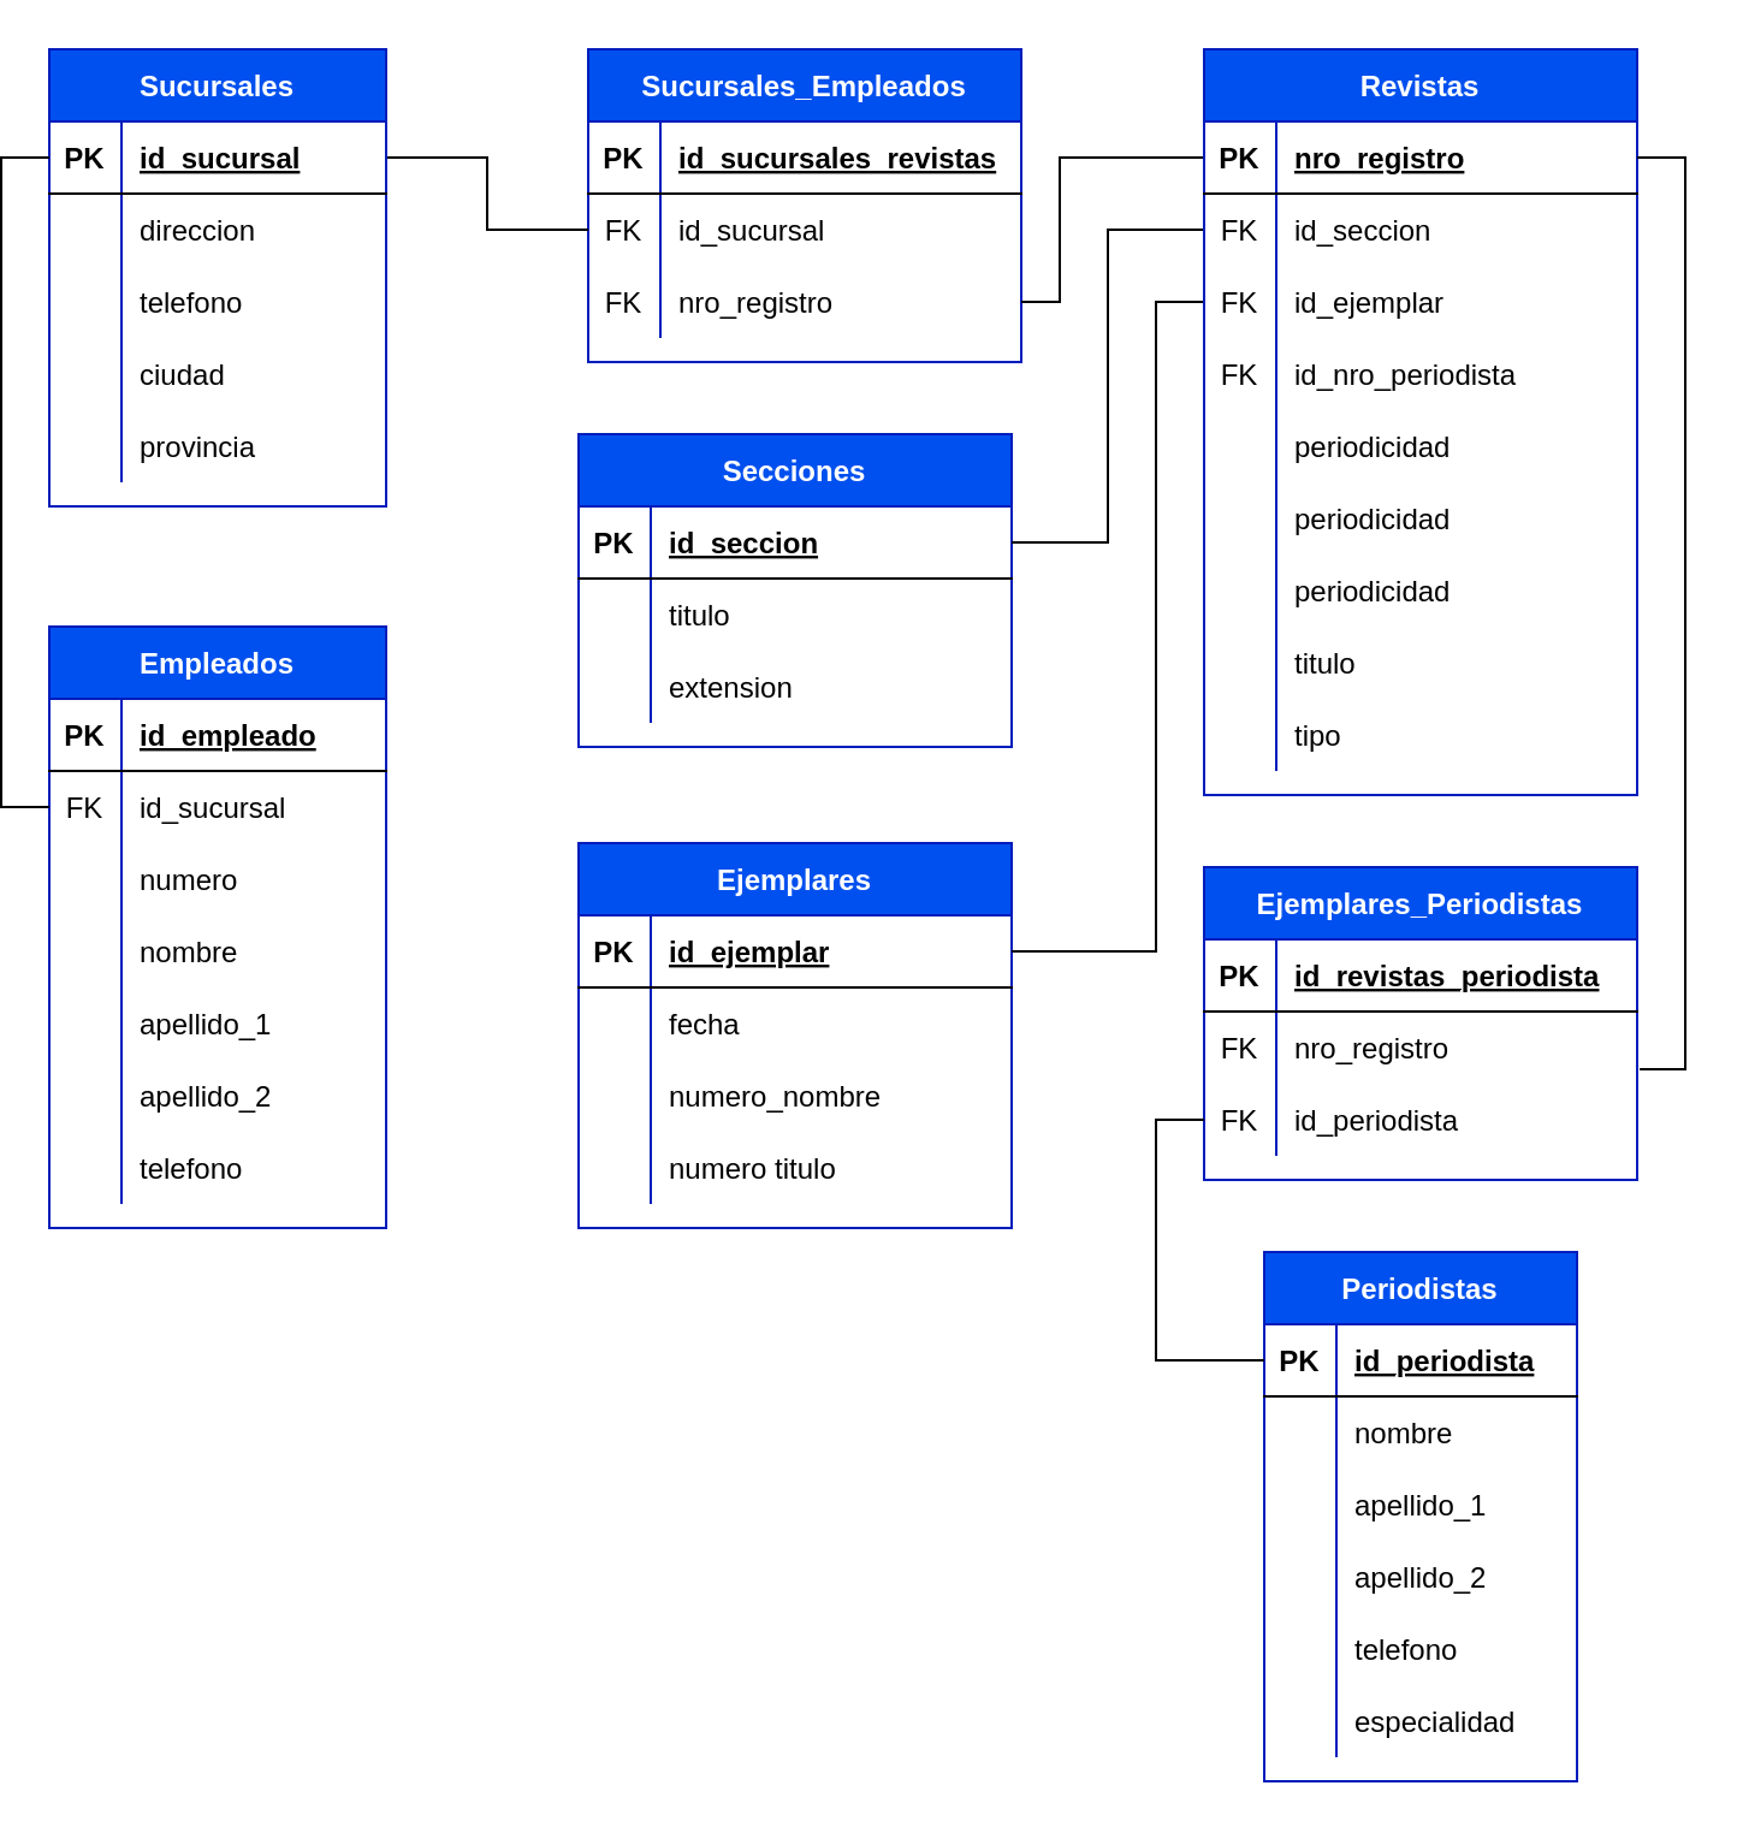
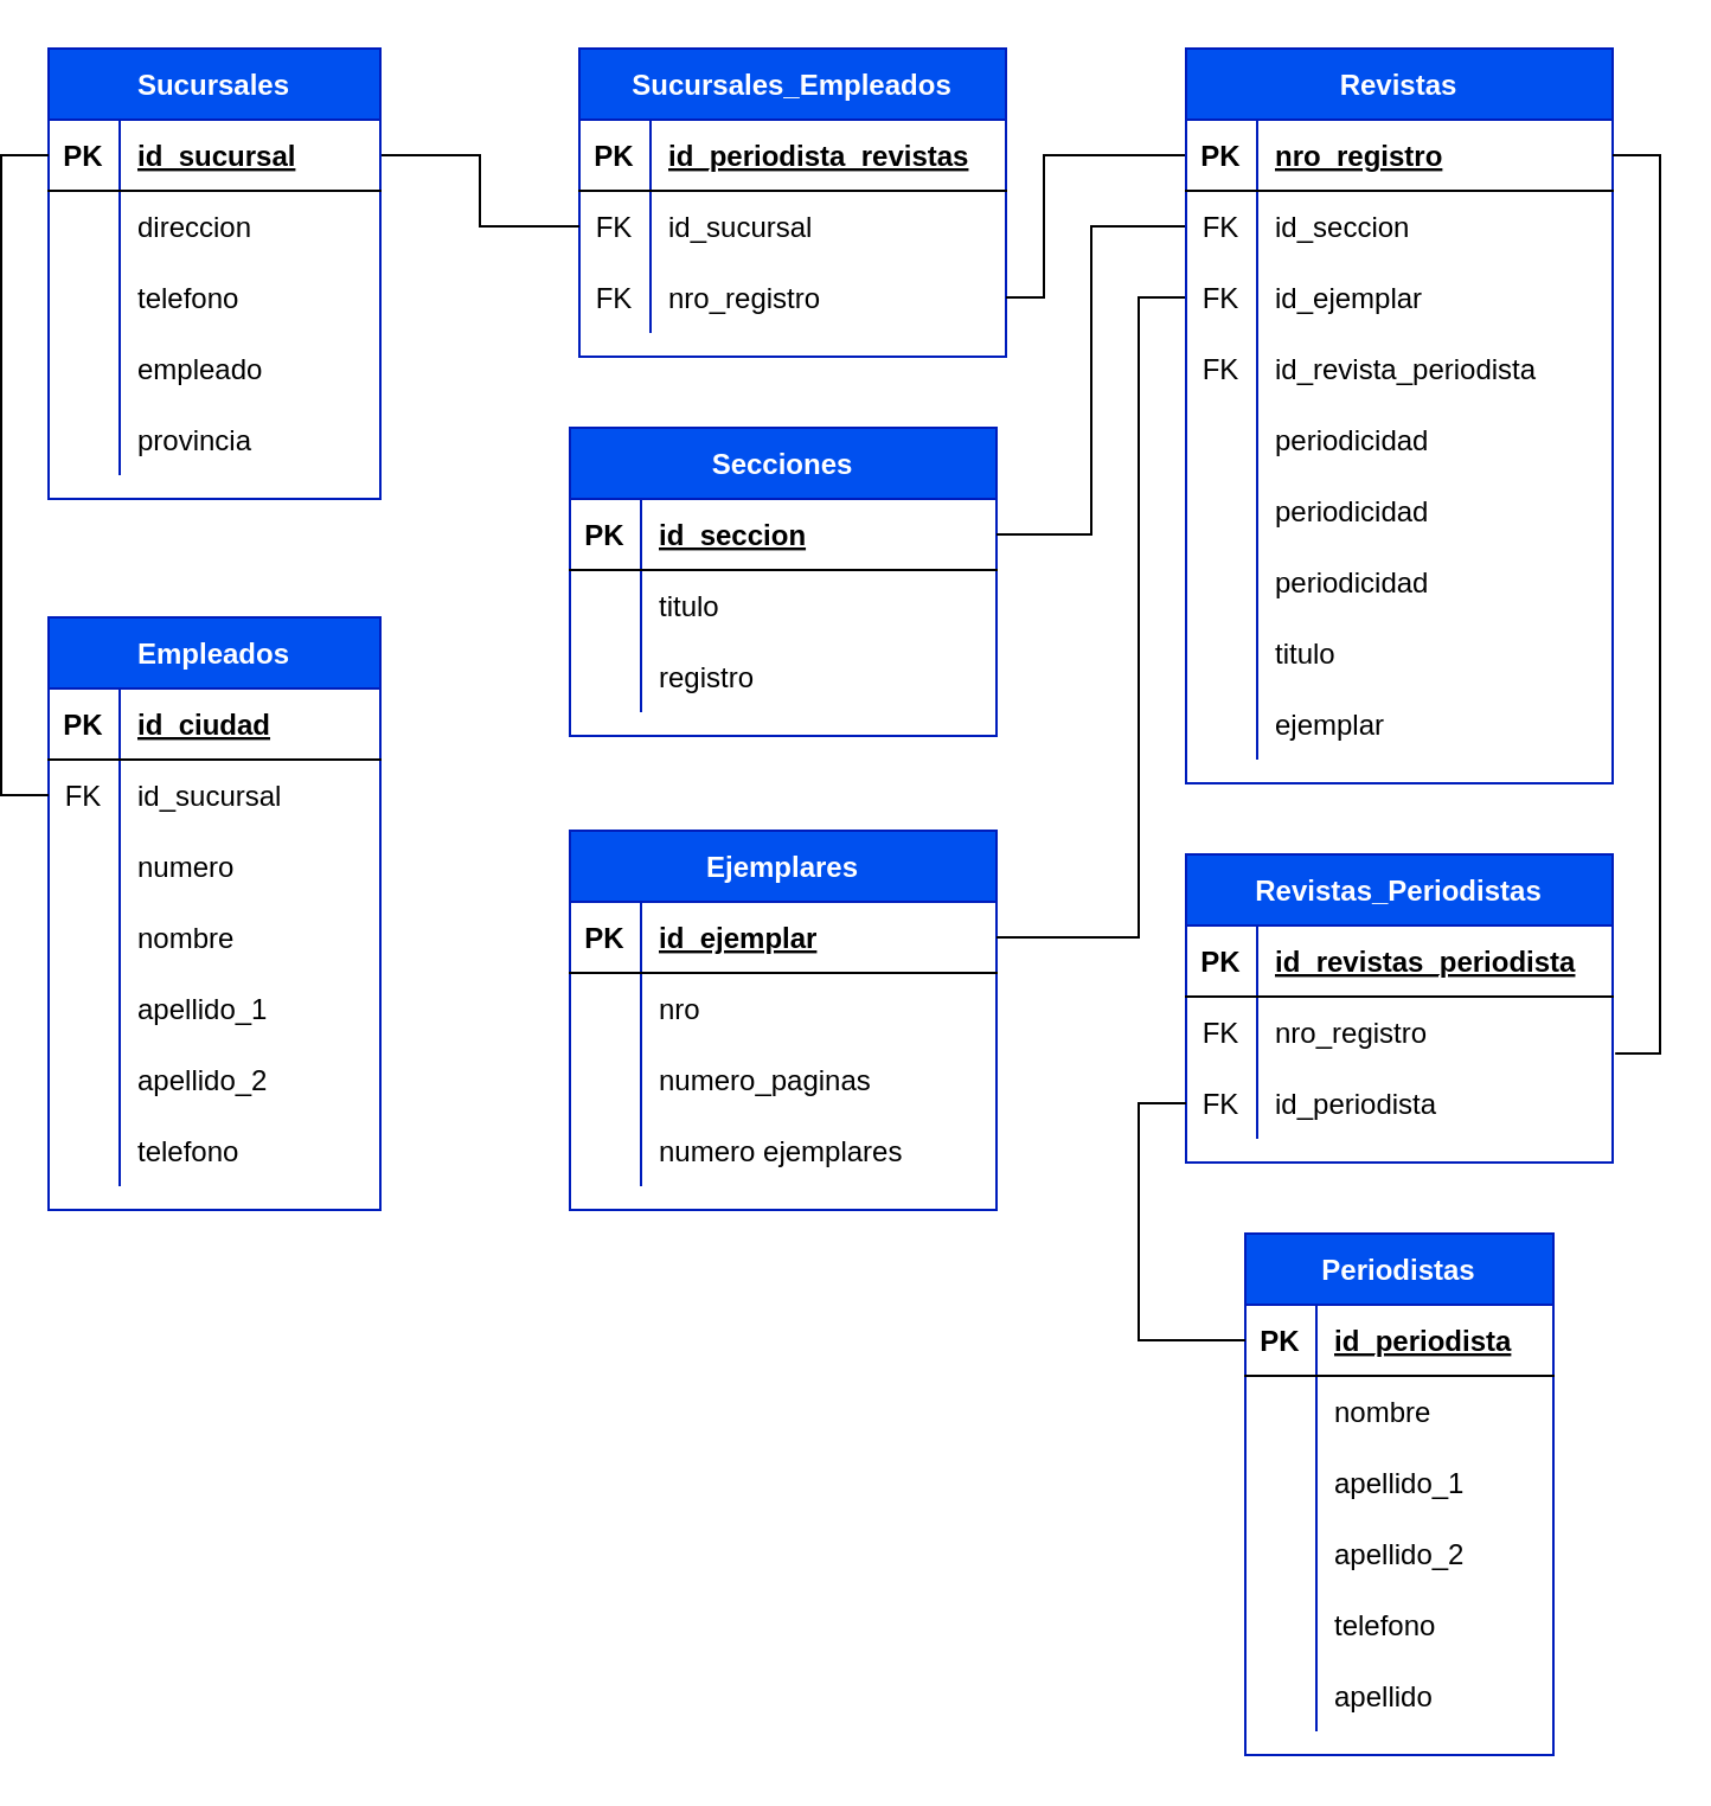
- <mxCell id="18" value="id_sucursales_revistas" style="shape=partialRectangle;connectable=0;fillColor=none;top=0;left=0;bottom=0;right=0;align=left;spacingLeft=6;fontStyle=5;overflow=hidden;" vertex="1" parent="16"><mxGeometry x="30" width="150" height="30" as="geometry"><mxRectangle width="150" height="30" as="alternateBounds" /></mxGeometry></mxCell>
+ <mxCell id="18" value="id_periodista_revistas" style="shape=partialRectangle;connectable=0;fillColor=none;top=0;left=0;bottom=0;right=0;align=left;spacingLeft=6;fontStyle=5;overflow=hidden;" vertex="1" parent="16"><mxGeometry x="30" width="150" height="30" as="geometry"><mxRectangle width="150" height="30" as="alternateBounds" /></mxGeometry></mxCell>
- <mxCell id="78" value="ciudad" style="shape=partialRectangle;connectable=0;fillColor=none;top=0;left=0;bottom=0;right=0;align=left;spacingLeft=6;overflow=hidden;" vertex="1" parent="76"><mxGeometry x="30" width="110" height="30" as="geometry"><mxRectangle width="110" height="30" as="alternateBounds" /></mxGeometry></mxCell>
+ <mxCell id="78" value="empleado" style="shape=partialRectangle;connectable=0;fillColor=none;top=0;left=0;bottom=0;right=0;align=left;spacingLeft=6;overflow=hidden;" vertex="1" parent="76"><mxGeometry x="30" width="110" height="30" as="geometry"><mxRectangle width="110" height="30" as="alternateBounds" /></mxGeometry></mxCell>
- <mxCell id="125" value="id_nro_periodista" style="shape=partialRectangle;connectable=0;fillColor=none;top=0;left=0;bottom=0;right=0;align=left;spacingLeft=6;fontStyle=0;overflow=hidden;" vertex="1" parent="123"><mxGeometry x="30" width="150" height="30" as="geometry"><mxRectangle width="150" height="30" as="alternateBounds" /></mxGeometry></mxCell>
+ <mxCell id="125" value="id_revista_periodista" style="shape=partialRectangle;connectable=0;fillColor=none;top=0;left=0;bottom=0;right=0;align=left;spacingLeft=6;fontStyle=0;overflow=hidden;" vertex="1" parent="123"><mxGeometry x="30" width="150" height="30" as="geometry"><mxRectangle width="150" height="30" as="alternateBounds" /></mxGeometry></mxCell>
- <mxCell id="34" value="extension" style="shape=partialRectangle;connectable=0;fillColor=none;top=0;left=0;bottom=0;right=0;align=left;spacingLeft=6;overflow=hidden;" vertex="1" parent="32"><mxGeometry x="30" width="150" height="30" as="geometry"><mxRectangle width="150" height="30" as="alternateBounds" /></mxGeometry></mxCell>
+ <mxCell id="34" value="registro" style="shape=partialRectangle;connectable=0;fillColor=none;top=0;left=0;bottom=0;right=0;align=left;spacingLeft=6;overflow=hidden;" vertex="1" parent="32"><mxGeometry x="30" width="150" height="30" as="geometry"><mxRectangle width="150" height="30" as="alternateBounds" /></mxGeometry></mxCell>
- <mxCell id="47" value="id_empleado" style="shape=partialRectangle;connectable=0;fillColor=none;top=0;left=0;bottom=0;right=0;align=left;spacingLeft=6;fontStyle=5;overflow=hidden;" vertex="1" parent="45"><mxGeometry x="30" width="110" height="30" as="geometry"><mxRectangle width="110" height="30" as="alternateBounds" /></mxGeometry></mxCell>
+ <mxCell id="47" value="id_ciudad" style="shape=partialRectangle;connectable=0;fillColor=none;top=0;left=0;bottom=0;right=0;align=left;spacingLeft=6;fontStyle=5;overflow=hidden;" vertex="1" parent="45"><mxGeometry x="30" width="110" height="30" as="geometry"><mxRectangle width="110" height="30" as="alternateBounds" /></mxGeometry></mxCell>
- <mxCell id="140" value="tipo" style="shape=partialRectangle;connectable=0;fillColor=none;top=0;left=0;bottom=0;right=0;align=left;spacingLeft=6;overflow=hidden;" vertex="1" parent="138"><mxGeometry x="30" width="150" height="30" as="geometry"><mxRectangle width="150" height="30" as="alternateBounds" /></mxGeometry></mxCell>
+ <mxCell id="140" value="ejemplar" style="shape=partialRectangle;connectable=0;fillColor=none;top=0;left=0;bottom=0;right=0;align=left;spacingLeft=6;overflow=hidden;" vertex="1" parent="138"><mxGeometry x="30" width="150" height="30" as="geometry"><mxRectangle width="150" height="30" as="alternateBounds" /></mxGeometry></mxCell>
- <mxCell id="84" value="Ejemplares_Periodistas" style="shape=table;startSize=30;container=1;collapsible=1;childLayout=tableLayout;fixedRows=1;rowLines=0;fontStyle=1;align=center;resizeLast=1;fillColor=#0050ef;fontColor=#ffffff;strokeColor=#001DBC;" vertex="1" parent="83"><mxGeometry y="340" width="180" height="130" as="geometry" /></mxCell>
+ <mxCell id="84" value="Revistas_Periodistas" style="shape=table;startSize=30;container=1;collapsible=1;childLayout=tableLayout;fixedRows=1;rowLines=0;fontStyle=1;align=center;resizeLast=1;fillColor=#0050ef;fontColor=#ffffff;strokeColor=#001DBC;" vertex="1" parent="83"><mxGeometry y="340" width="180" height="130" as="geometry" /></mxCell>
- <mxCell id="8" value="fecha" style="shape=partialRectangle;connectable=0;fillColor=none;top=0;left=0;bottom=0;right=0;align=left;spacingLeft=6;overflow=hidden;" vertex="1" parent="6"><mxGeometry x="30" width="150" height="30" as="geometry"><mxRectangle width="150" height="30" as="alternateBounds" /></mxGeometry></mxCell>
+ <mxCell id="8" value="nro" style="shape=partialRectangle;connectable=0;fillColor=none;top=0;left=0;bottom=0;right=0;align=left;spacingLeft=6;overflow=hidden;" vertex="1" parent="6"><mxGeometry x="30" width="150" height="30" as="geometry"><mxRectangle width="150" height="30" as="alternateBounds" /></mxGeometry></mxCell>
- <mxCell id="11" value="numero_nombre" style="shape=partialRectangle;connectable=0;fillColor=none;top=0;left=0;bottom=0;right=0;align=left;spacingLeft=6;overflow=hidden;" vertex="1" parent="9"><mxGeometry x="30" width="150" height="30" as="geometry"><mxRectangle width="150" height="30" as="alternateBounds" /></mxGeometry></mxCell>
+ <mxCell id="11" value="numero_paginas" style="shape=partialRectangle;connectable=0;fillColor=none;top=0;left=0;bottom=0;right=0;align=left;spacingLeft=6;overflow=hidden;" vertex="1" parent="9"><mxGeometry x="30" width="150" height="30" as="geometry"><mxRectangle width="150" height="30" as="alternateBounds" /></mxGeometry></mxCell>
- <mxCell id="14" value="numero titulo" style="shape=partialRectangle;connectable=0;fillColor=none;top=0;left=0;bottom=0;right=0;align=left;spacingLeft=6;overflow=hidden;" vertex="1" parent="12"><mxGeometry x="30" width="150" height="30" as="geometry"><mxRectangle width="150" height="30" as="alternateBounds" /></mxGeometry></mxCell>
+ <mxCell id="14" value="numero ejemplares" style="shape=partialRectangle;connectable=0;fillColor=none;top=0;left=0;bottom=0;right=0;align=left;spacingLeft=6;overflow=hidden;" vertex="1" parent="12"><mxGeometry x="30" width="150" height="30" as="geometry"><mxRectangle width="150" height="30" as="alternateBounds" /></mxGeometry></mxCell>
- <mxCell id="112" value="especialidad" style="shape=partialRectangle;connectable=0;fillColor=none;top=0;left=0;bottom=0;right=0;align=left;spacingLeft=6;overflow=hidden;" vertex="1" parent="110"><mxGeometry x="30" width="100" height="30" as="geometry"><mxRectangle width="100" height="30" as="alternateBounds" /></mxGeometry></mxCell>
+ <mxCell id="112" value="apellido" style="shape=partialRectangle;connectable=0;fillColor=none;top=0;left=0;bottom=0;right=0;align=left;spacingLeft=6;overflow=hidden;" vertex="1" parent="110"><mxGeometry x="30" width="100" height="30" as="geometry"><mxRectangle width="100" height="30" as="alternateBounds" /></mxGeometry></mxCell>
